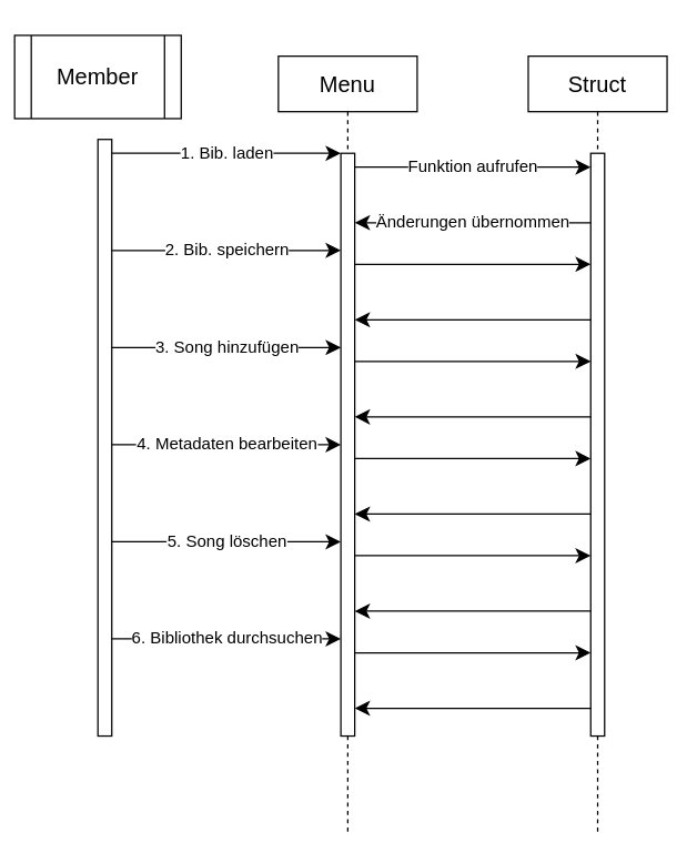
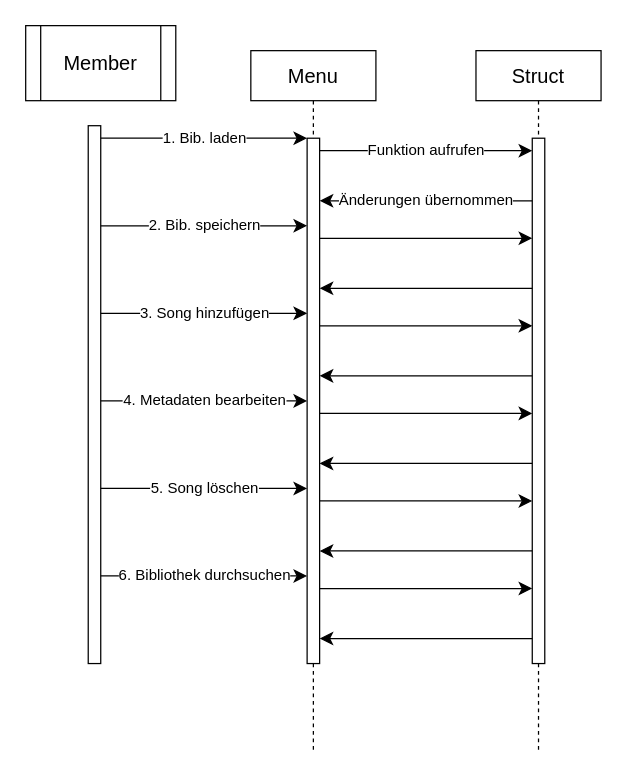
- <mxCell id="3" value="Member" style="shape=process;whiteSpace=wrap;html=1;backgroundOutline=1;fontSize=16;" vertex="1" parent="1"><mxGeometry x="10" y="25" width="120" height="60" as="geometry" /></mxCell>
+ <mxCell id="3" value="Member" style="shape=process;whiteSpace=wrap;html=1;backgroundOutline=1;fontSize=16;" vertex="1" parent="1"><mxGeometry x="20" y="20" width="120" height="60" as="geometry" /></mxCell>
